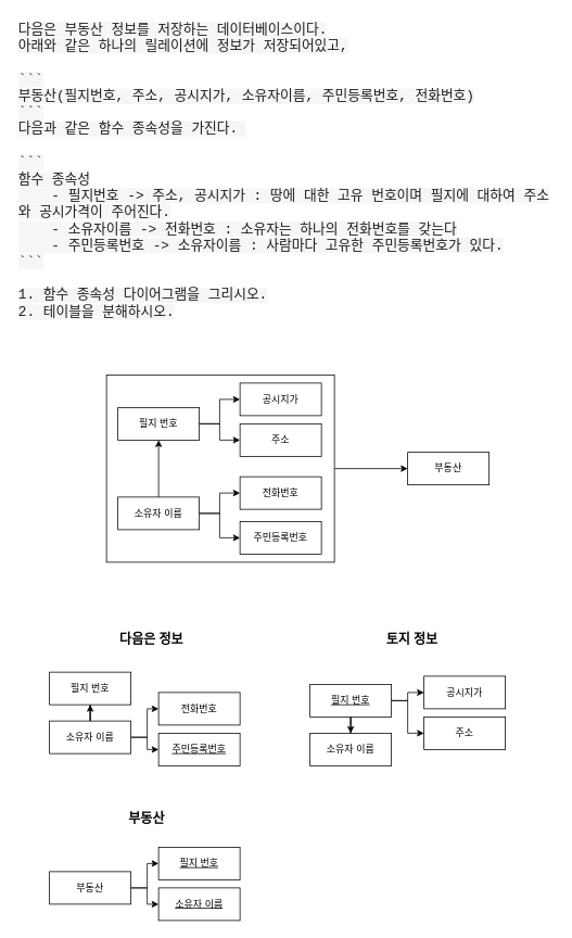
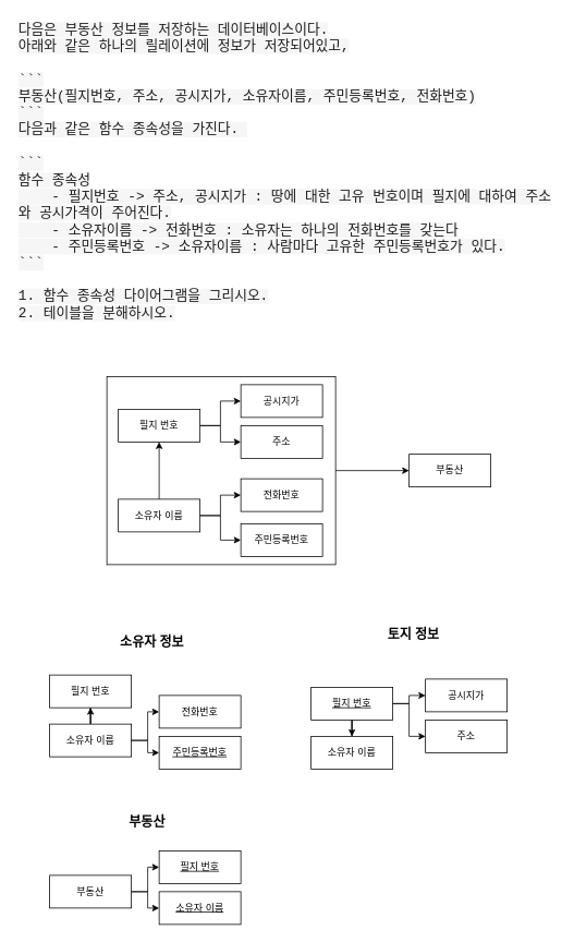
- <mxCell id="36" value="&lt;b&gt;&lt;font style=&quot;font-size: 16px;&quot;&gt;다음은 정보&lt;/font&gt;&lt;/b&gt;" style="text;html=1;align=center;verticalAlign=middle;resizable=0;points=[];autosize=1;strokeColor=none;fillColor=none;" vertex="1" parent="1"><mxGeometry x="130" y="770" width="110" height="30" as="geometry" /></mxCell>
+ <mxCell id="36" value="&lt;b&gt;&lt;font style=&quot;font-size: 16px;&quot;&gt;소유자 정보&lt;/font&gt;&lt;/b&gt;" style="text;html=1;align=center;verticalAlign=middle;resizable=0;points=[];autosize=1;strokeColor=none;fillColor=none;" vertex="1" parent="1"><mxGeometry x="130" y="770" width="110" height="30" as="geometry" /></mxCell>
- <mxCell id="37" value="&lt;span style=&quot;font-size: 16px;&quot;&gt;&lt;b&gt;토지 정보&lt;/b&gt;&lt;/span&gt;" style="text;html=1;align=center;verticalAlign=middle;resizable=0;points=[];autosize=1;strokeColor=none;fillColor=none;" vertex="1" parent="1"><mxGeometry x="460" y="770" width="90" height="30" as="geometry" /></mxCell>
+ <mxCell id="37" value="&lt;span style=&quot;font-size: 16px;&quot;&gt;&lt;b&gt;토지 정보&lt;/b&gt;&lt;/span&gt;" style="text;html=1;align=center;verticalAlign=middle;resizable=0;points=[];autosize=1;strokeColor=none;fillColor=none;" vertex="1" parent="1"><mxGeometry x="460" y="760" width="90" height="30" as="geometry" /></mxCell>
